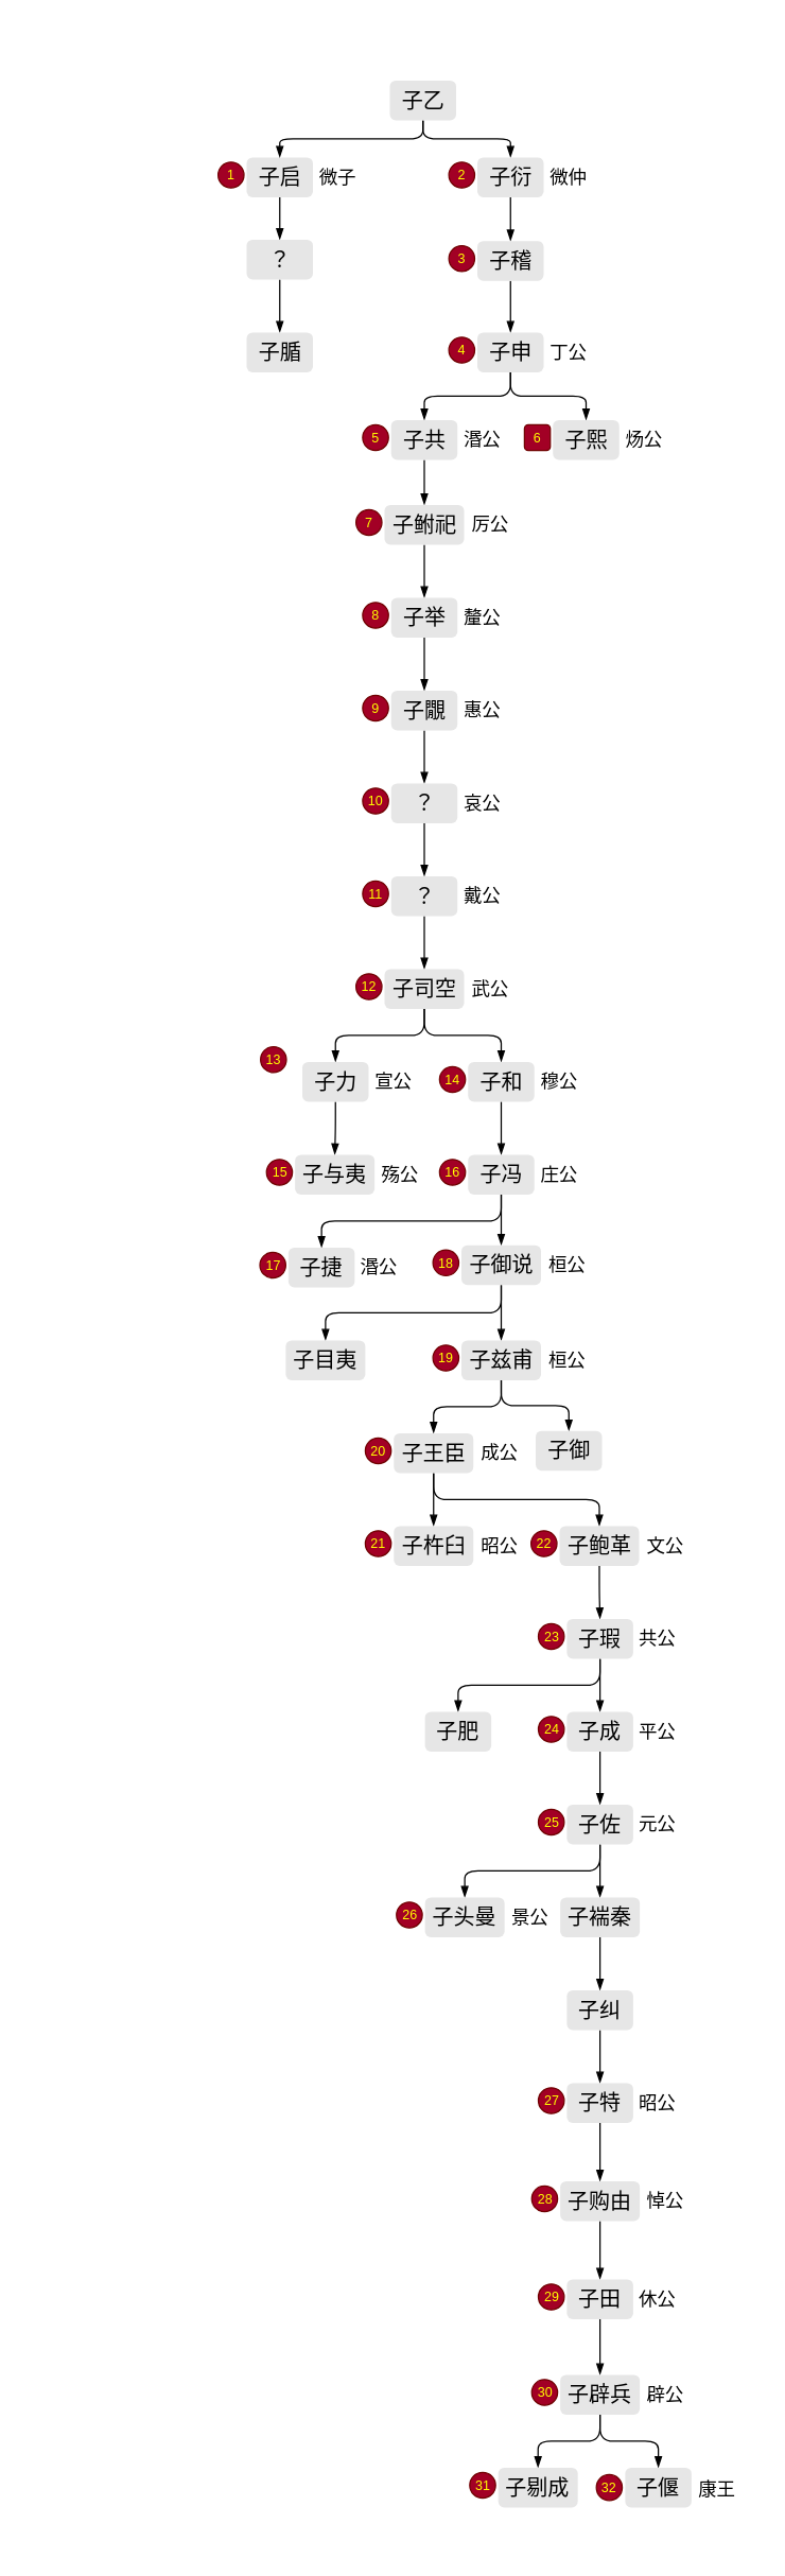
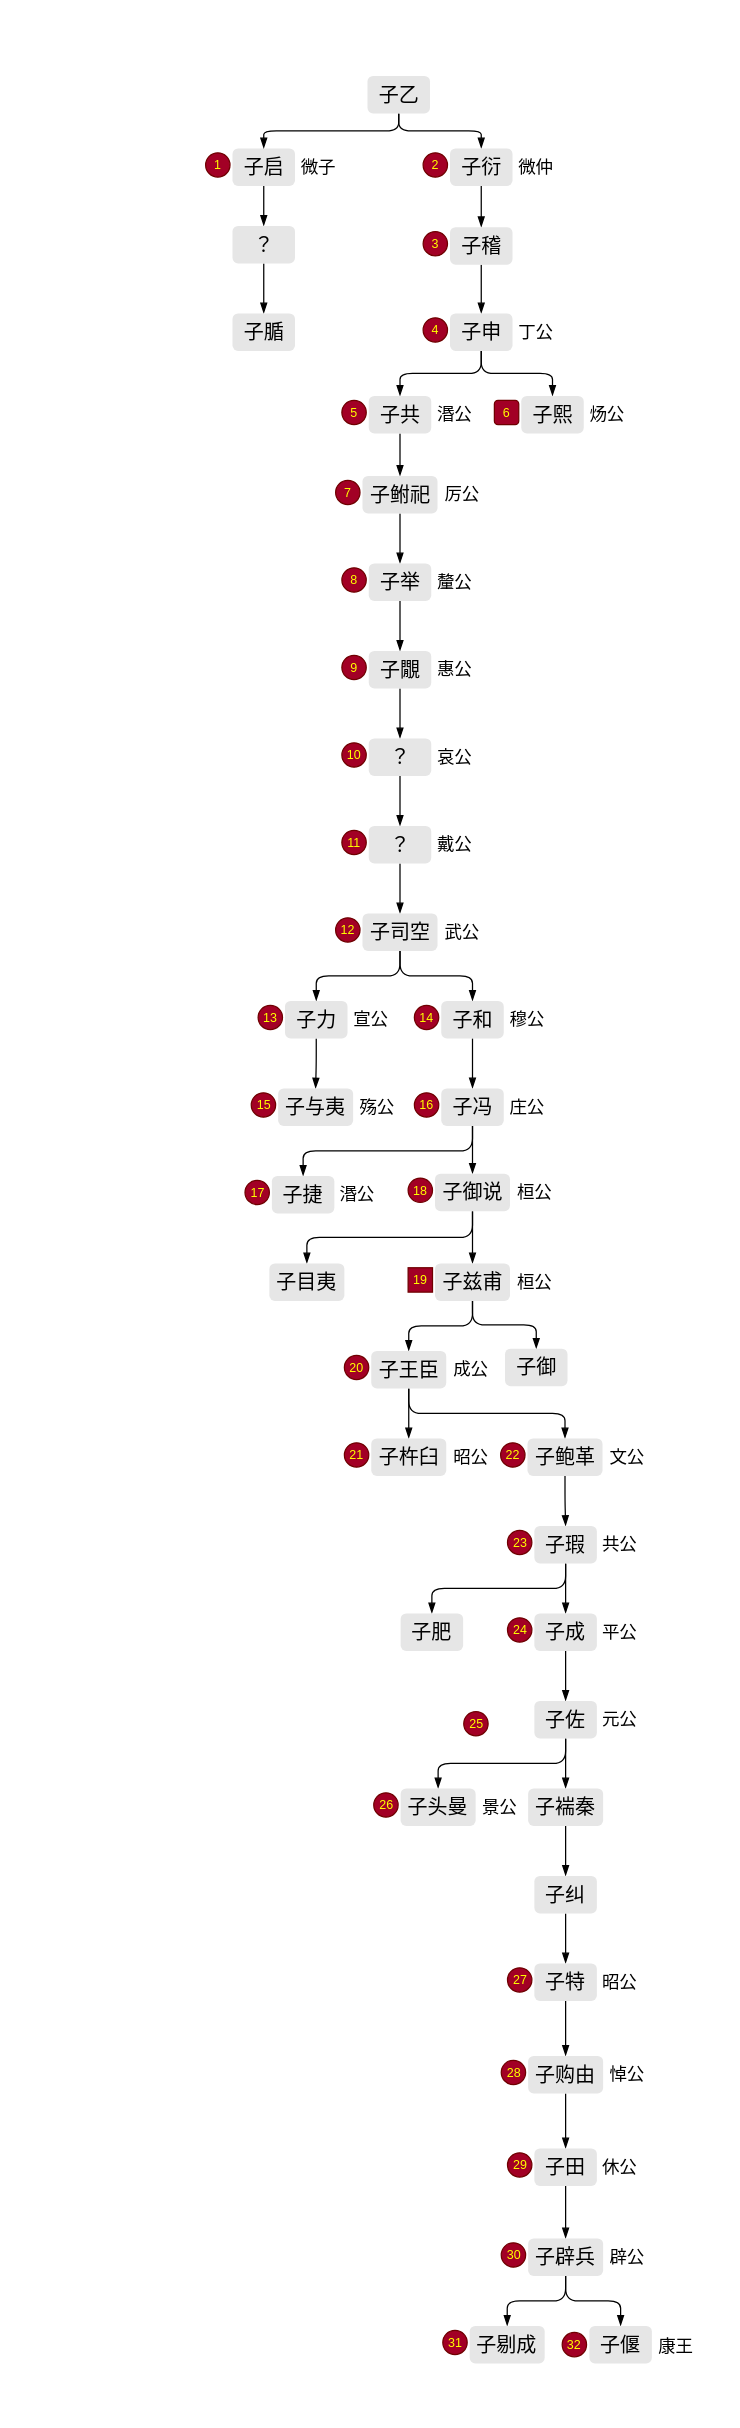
- <mxCell id="57" value="&lt;font color=&quot;#ffff00&quot;&gt;13&lt;/font&gt;" style="ellipse;whiteSpace=wrap;html=1;aspect=fixed;fontFamily=Helvetica;fontSize=10;fontColor=#ffffff;fillColor=#a20025;strokeColor=#6F0000;" parent="2" vertex="1"><mxGeometry x="176" y="768.5" width="19.5" height="19.5" as="geometry" /></mxCell>
+ <mxCell id="57" value="&lt;font color=&quot;#ffff00&quot;&gt;13&lt;/font&gt;" style="ellipse;whiteSpace=wrap;html=1;aspect=fixed;fontFamily=Helvetica;fontSize=10;fontColor=#ffffff;fillColor=#a20025;strokeColor=#6F0000;" parent="2" vertex="1"><mxGeometry x="186" y="783.5" width="19.5" height="19.5" as="geometry" /></mxCell>
- <mxCell id="81" value="&lt;font color=&quot;#ffff00&quot;&gt;19&lt;/font&gt;" style="ellipse;whiteSpace=wrap;html=1;aspect=fixed;fontFamily=Helvetica;fontSize=10;fontColor=#ffffff;fillColor=#a20025;strokeColor=#6F0000;" parent="2" vertex="1"><mxGeometry x="306" y="993.5" width="19.5" height="19.5" as="geometry" /></mxCell>
+ <mxCell id="81" value="&lt;font color=&quot;#ffff00&quot;&gt;19&lt;/font&gt;" style="whiteSpace=wrap;html=1;aspect=fixed;fontFamily=Helvetica;fontSize=10;fontColor=#ffffff;fillColor=#a20025;strokeColor=#6F0000;rounded=0;" parent="2" vertex="1"><mxGeometry x="306" y="993.5" width="19.5" height="19.5" as="geometry" /></mxCell>
- <mxCell id="110" value="&lt;font color=&quot;#ffff00&quot;&gt;25&lt;/font&gt;" style="ellipse;whiteSpace=wrap;html=1;aspect=fixed;fontFamily=Helvetica;fontSize=10;fontColor=#ffffff;fillColor=#a20025;strokeColor=#6F0000;" parent="2" vertex="1"><mxGeometry x="385.5" y="1343.5" width="19.5" height="19.5" as="geometry" /></mxCell>
+ <mxCell id="110" value="&lt;font color=&quot;#ffff00&quot;&gt;25&lt;/font&gt;" style="ellipse;whiteSpace=wrap;html=1;aspect=fixed;fontFamily=Helvetica;fontSize=10;fontColor=#ffffff;fillColor=#a20025;strokeColor=#6F0000;" parent="2" vertex="1"><mxGeometry x="350.5" y="1348.5" width="19.5" height="19.5" as="geometry" /></mxCell>
